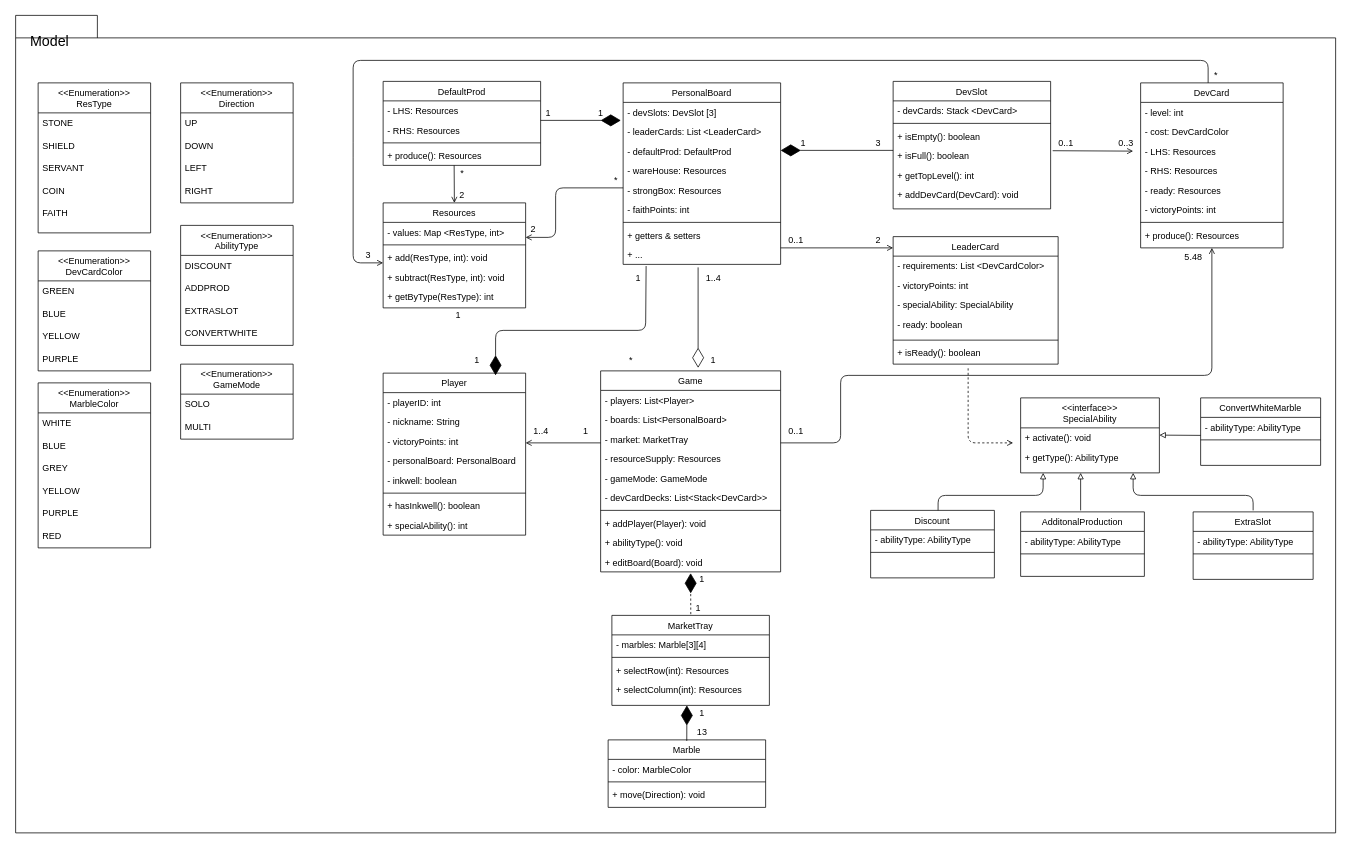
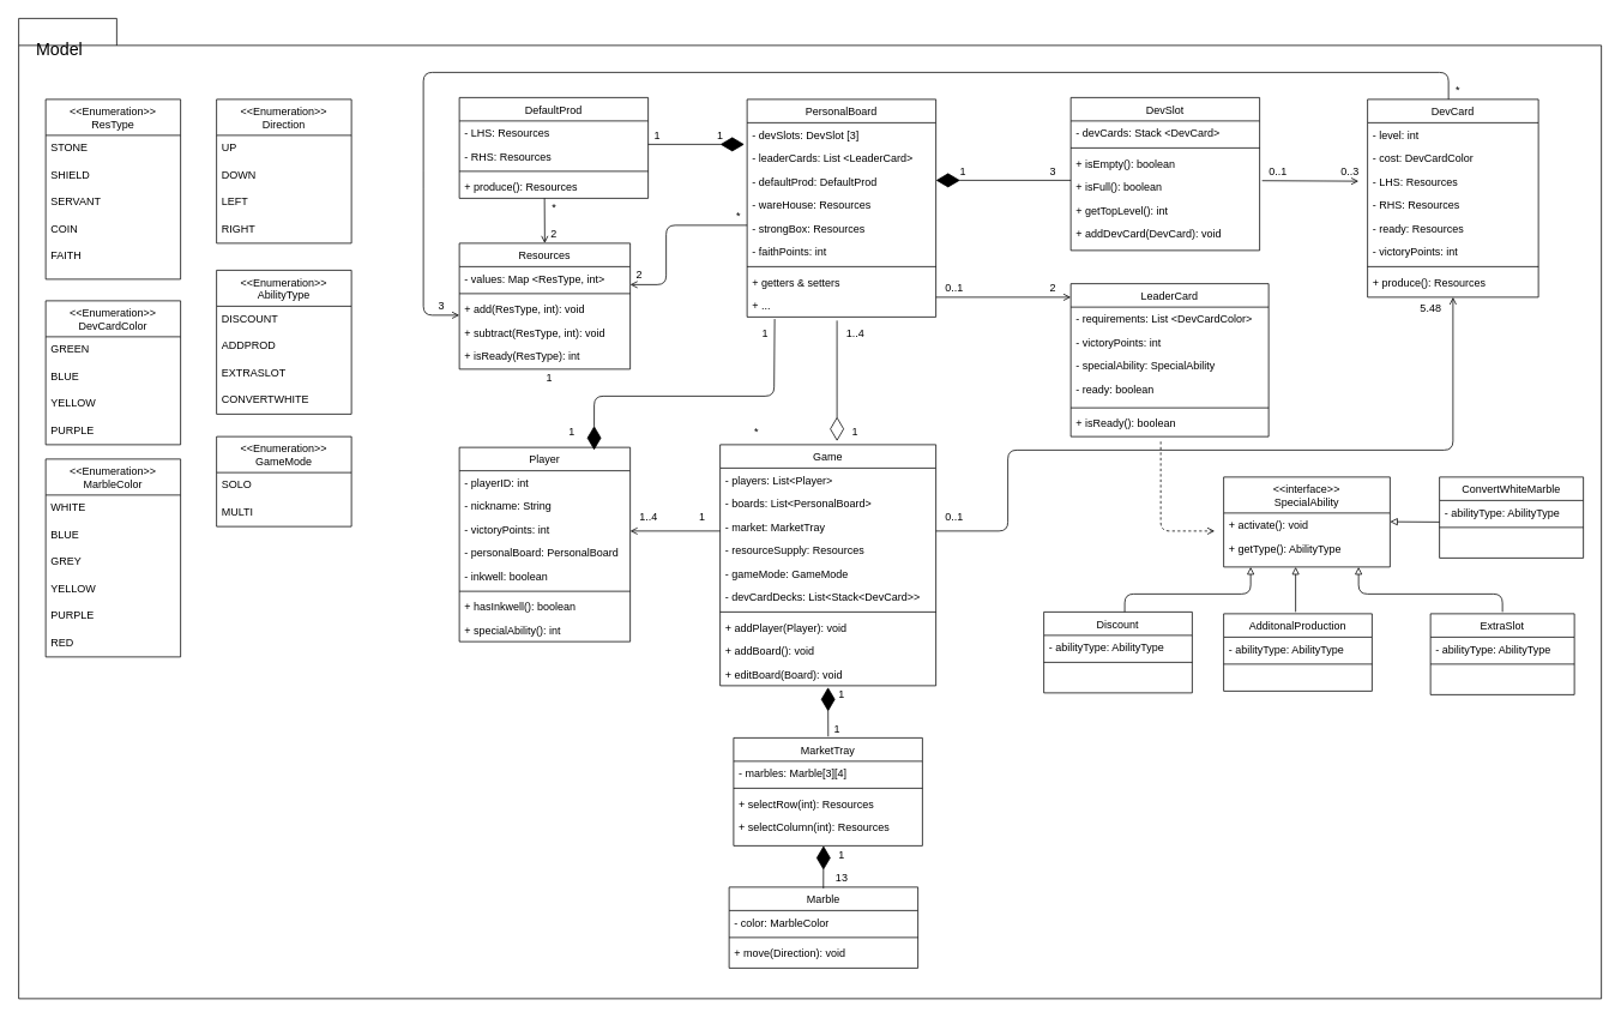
- <mxCell id="44" value="+ getByType(ResType): int" style="text;align=left;verticalAlign=top;spacingLeft=4;spacingRight=4;overflow=hidden;rotatable=0;points=[[0,0.5],[1,0.5]];portConstraint=eastwest;" parent="38" vertex="1"><mxGeometry y="112" width="190" height="26" as="geometry" /></mxCell>
+ <mxCell id="44" value="+ isReady(ResType): int" style="text;align=left;verticalAlign=top;spacingLeft=4;spacingRight=4;overflow=hidden;rotatable=0;points=[[0,0.5],[1,0.5]];portConstraint=eastwest;" parent="38" vertex="1"><mxGeometry y="112" width="190" height="26" as="geometry" /></mxCell>
- <mxCell id="117" value="+ abilityType(): void" style="text;align=left;verticalAlign=top;spacingLeft=4;spacingRight=4;overflow=hidden;rotatable=0;points=[[0,0.5],[1,0.5]];portConstraint=eastwest;" parent="108" vertex="1"><mxGeometry y="216" width="240" height="26" as="geometry" /></mxCell>
+ <mxCell id="117" value="+ addBoard(): void" style="text;align=left;verticalAlign=top;spacingLeft=4;spacingRight=4;overflow=hidden;rotatable=0;points=[[0,0.5],[1,0.5]];portConstraint=eastwest;" parent="108" vertex="1"><mxGeometry y="216" width="240" height="26" as="geometry" /></mxCell>
- <mxCell id="150" value="" style="endArrow=diamondThin;endFill=1;endSize=24;html=1;entryX=0.5;entryY=1.066;entryDx=0;entryDy=0;entryPerimeter=0;exitX=0.501;exitY=-0.013;exitDx=0;exitDy=0;exitPerimeter=0;dashed=1;" parent="1" source="87" target="118" edge="1"><mxGeometry width="160" relative="1" as="geometry"><mxPoint x="920" y="810" as="sourcePoint" /><mxPoint x="920" y="770" as="targetPoint" /></mxGeometry></mxCell>
+ <mxCell id="150" value="" style="endArrow=diamondThin;endFill=1;endSize=24;html=1;entryX=0.5;entryY=1.066;entryDx=0;entryDy=0;entryPerimeter=0;exitX=0.501;exitY=-0.013;exitDx=0;exitDy=0;exitPerimeter=0;" parent="1" source="87" target="118" edge="1"><mxGeometry width="160" relative="1" as="geometry"><mxPoint x="920" y="810" as="sourcePoint" /><mxPoint x="920" y="770" as="targetPoint" /></mxGeometry></mxCell>
